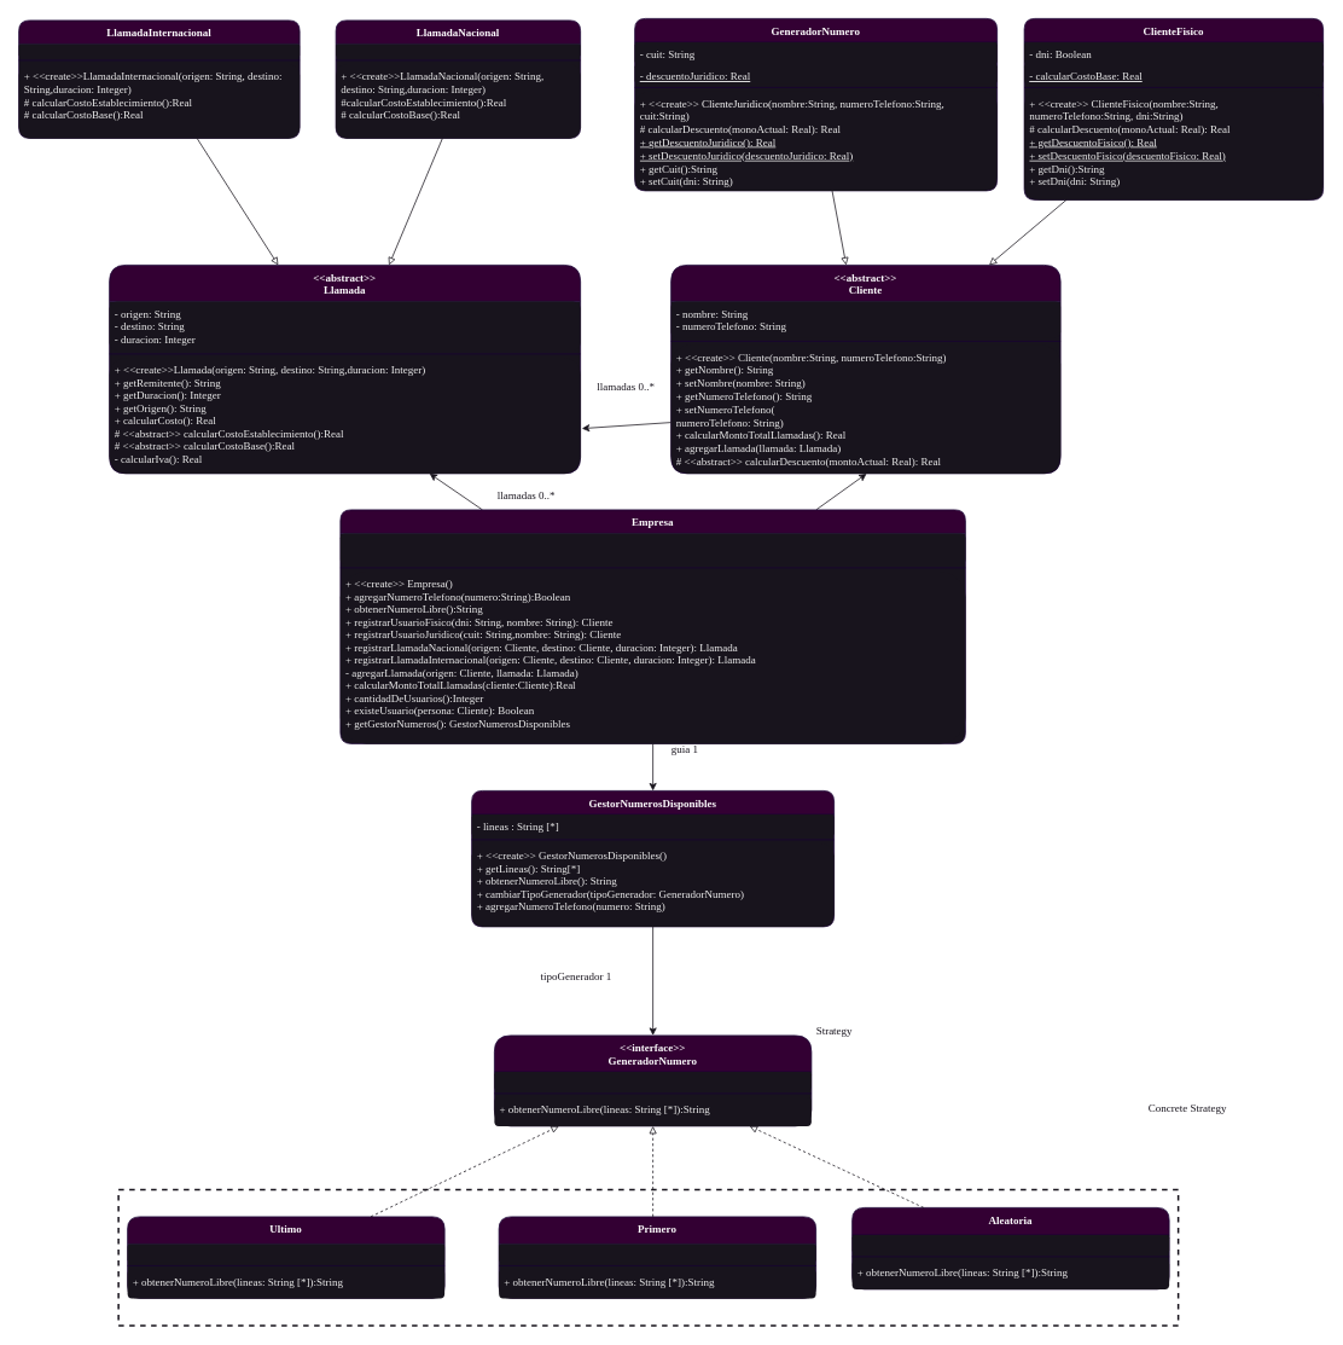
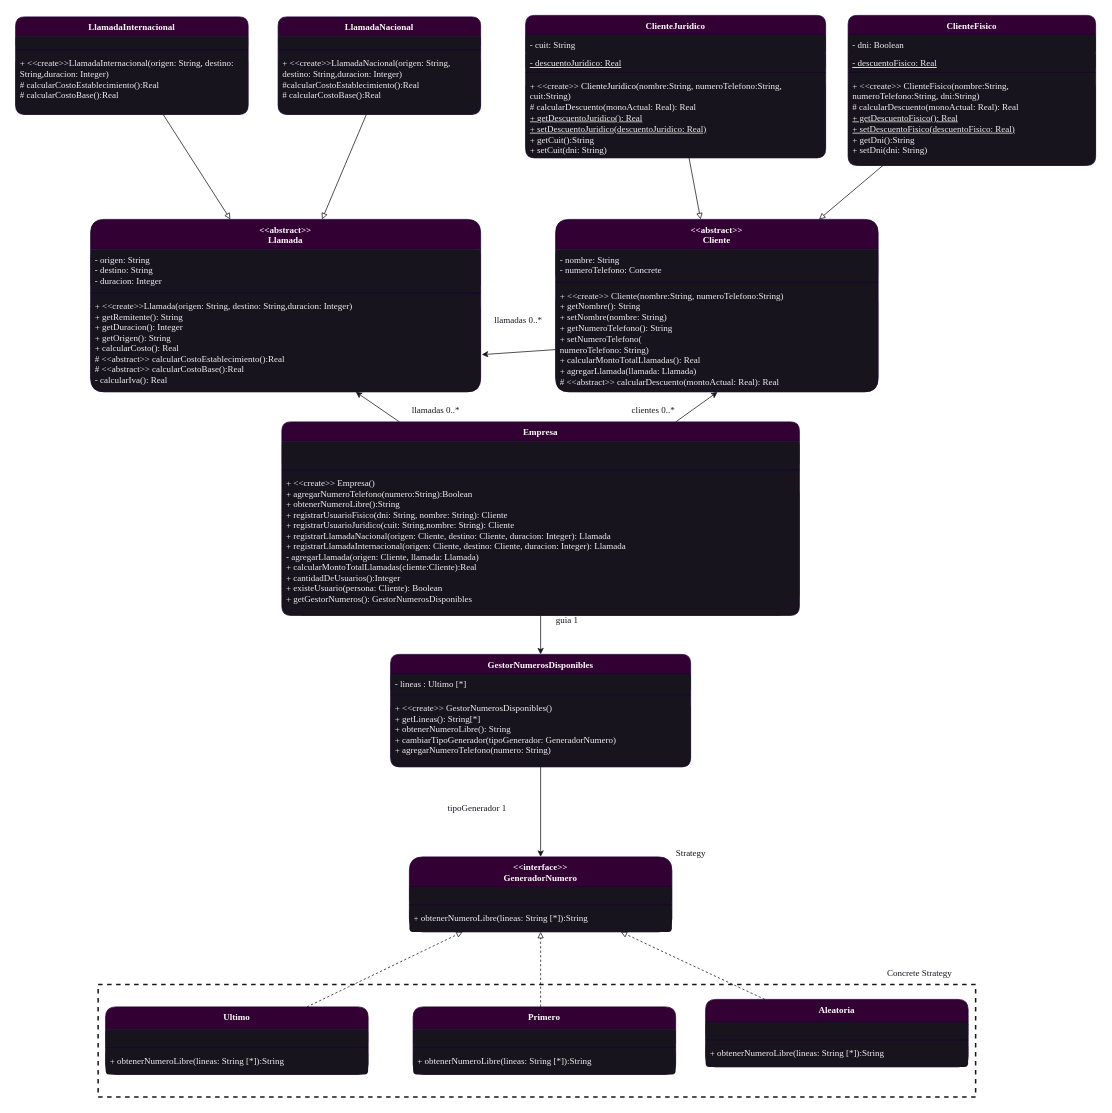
- <mxCell id="62" value="GeneradorNumero" style="swimlane;fontStyle=1;align=center;verticalAlign=top;childLayout=stackLayout;horizontal=1;startSize=26;horizontalStack=0;resizeParent=1;resizeParentMax=0;resizeLast=0;collapsible=1;marginBottom=0;fontFamily=JetBrains Mono;fontSource=https%3A%2F%2Ffonts.googleapis.com%2Fcss%3Ffamily%3DJetBrains%2BMono;swimlaneFillColor=#18141D;fillColor=#330033;fontColor=#ffffff;strokeColor=#190033;gradientColor=none;rounded=1;labelBackgroundColor=none;labelBorderColor=none;" parent="1" vertex="1"><mxGeometry x="700" y="20" width="400" height="190" as="geometry" /></mxCell>
+ <mxCell id="62" value="ClienteJuridico" style="swimlane;fontStyle=1;align=center;verticalAlign=top;childLayout=stackLayout;horizontal=1;startSize=26;horizontalStack=0;resizeParent=1;resizeParentMax=0;resizeLast=0;collapsible=1;marginBottom=0;fontFamily=JetBrains Mono;fontSource=https%3A%2F%2Ffonts.googleapis.com%2Fcss%3Ffamily%3DJetBrains%2BMono;swimlaneFillColor=#18141D;fillColor=#330033;fontColor=#ffffff;strokeColor=#190033;gradientColor=none;rounded=1;labelBackgroundColor=none;labelBorderColor=none;" parent="1" vertex="1"><mxGeometry x="700" y="20" width="400" height="190" as="geometry" /></mxCell>
- <mxCell id="59" value="- calcularCostoBase: Real" style="text;strokeColor=none;fillColor=#18141D;align=left;verticalAlign=top;spacingLeft=4;spacingRight=4;overflow=hidden;rotatable=0;points=[[0,0.5],[1,0.5]];portConstraint=eastwest;fontFamily=JetBrains Mono;fontSource=https%3A%2F%2Ffonts.googleapis.com%2Fcss%3Ffamily%3DJetBrains%2BMono;rounded=1;fontColor=#F0F0F0;fontStyle=4" parent="57" vertex="1"><mxGeometry y="50" width="330" height="22" as="geometry" /></mxCell>
+ <mxCell id="59" value="- descuentoFisico: Real" style="text;strokeColor=none;fillColor=#18141D;align=left;verticalAlign=top;spacingLeft=4;spacingRight=4;overflow=hidden;rotatable=0;points=[[0,0.5],[1,0.5]];portConstraint=eastwest;fontFamily=JetBrains Mono;fontSource=https%3A%2F%2Ffonts.googleapis.com%2Fcss%3Ffamily%3DJetBrains%2BMono;rounded=1;fontColor=#F0F0F0;fontStyle=4" parent="57" vertex="1"><mxGeometry y="50" width="330" height="22" as="geometry" /></mxCell>
- <mxCell id="11" value="- nombre: String&#10;- numeroTelefono: String" style="text;strokeColor=none;fillColor=#18141D;align=left;verticalAlign=top;spacingLeft=4;spacingRight=4;overflow=hidden;rotatable=0;points=[[0,0.5],[1,0.5]];portConstraint=eastwest;fontFamily=JetBrains Mono;fontSource=https%3A%2F%2Ffonts.googleapis.com%2Fcss%3Ffamily%3DJetBrains%2BMono;rounded=1;fontColor=#F0F0F0;" parent="10" vertex="1"><mxGeometry y="40" width="430" height="40" as="geometry" /></mxCell>
+ <mxCell id="11" value="- nombre: String&#10;- numeroTelefono: Concrete" style="text;strokeColor=none;fillColor=#18141D;align=left;verticalAlign=top;spacingLeft=4;spacingRight=4;overflow=hidden;rotatable=0;points=[[0,0.5],[1,0.5]];portConstraint=eastwest;fontFamily=JetBrains Mono;fontSource=https%3A%2F%2Ffonts.googleapis.com%2Fcss%3Ffamily%3DJetBrains%2BMono;rounded=1;fontColor=#F0F0F0;" parent="10" vertex="1"><mxGeometry y="40" width="430" height="40" as="geometry" /></mxCell>
+ <mxCell id="22" value="clientes 0..*" style="text;html=1;align=center;verticalAlign=middle;resizable=0;points=[];autosize=1;strokeColor=none;fillColor=none;fontFamily=JetBrains Mono;fontColor=#18141D;fontSource=https%3A%2F%2Ffonts.googleapis.com%2Fcss%3Ffamily%3DJetBrains%2BMono;rounded=1;" parent="1" vertex="1"><mxGeometry x="810" y="532" width="120" height="30" as="geometry" /></mxCell>
- <mxCell id="3" value="- lineas : String [*]" style="text;strokeColor=none;fillColor=#18141D;align=left;verticalAlign=top;spacingLeft=4;spacingRight=4;overflow=hidden;rotatable=0;points=[[0,0.5],[1,0.5]];portConstraint=eastwest;fontFamily=JetBrains Mono;fontSource=https%3A%2F%2Ffonts.googleapis.com%2Fcss%3Ffamily%3DJetBrains%2BMono;rounded=1;fontColor=#F0F0F0;" parent="2" vertex="1"><mxGeometry y="26" width="400" height="24" as="geometry" /></mxCell>
+ <mxCell id="3" value="- lineas : Ultimo [*]" style="text;strokeColor=none;fillColor=#18141D;align=left;verticalAlign=top;spacingLeft=4;spacingRight=4;overflow=hidden;rotatable=0;points=[[0,0.5],[1,0.5]];portConstraint=eastwest;fontFamily=JetBrains Mono;fontSource=https%3A%2F%2Ffonts.googleapis.com%2Fcss%3Ffamily%3DJetBrains%2BMono;rounded=1;fontColor=#F0F0F0;" parent="2" vertex="1"><mxGeometry y="26" width="400" height="24" as="geometry" /></mxCell>
- <mxCell id="71" value="Concrete Strategy" style="text;html=1;align=center;verticalAlign=middle;resizable=0;points=[];autosize=1;strokeColor=none;fillColor=none;fontFamily=JetBrains Mono;fontColor=#18141D;fontSource=https%3A%2F%2Ffonts.googleapis.com%2Fcss%3Ffamily%3DJetBrains%2BMono;rounded=1;" vertex="1" parent="1"><mxGeometry x="1235" y="1207" width="150" height="30" as="geometry" /></mxCell>
+ <mxCell id="71" value="Concrete Strategy" style="text;html=1;align=center;verticalAlign=middle;resizable=0;points=[];autosize=1;strokeColor=none;fillColor=none;fontFamily=JetBrains Mono;fontColor=#18141D;fontSource=https%3A%2F%2Ffonts.googleapis.com%2Fcss%3Ffamily%3DJetBrains%2BMono;rounded=1;" vertex="1" parent="1"><mxGeometry x="1150" y="1282" width="150" height="30" as="geometry" /></mxCell>
